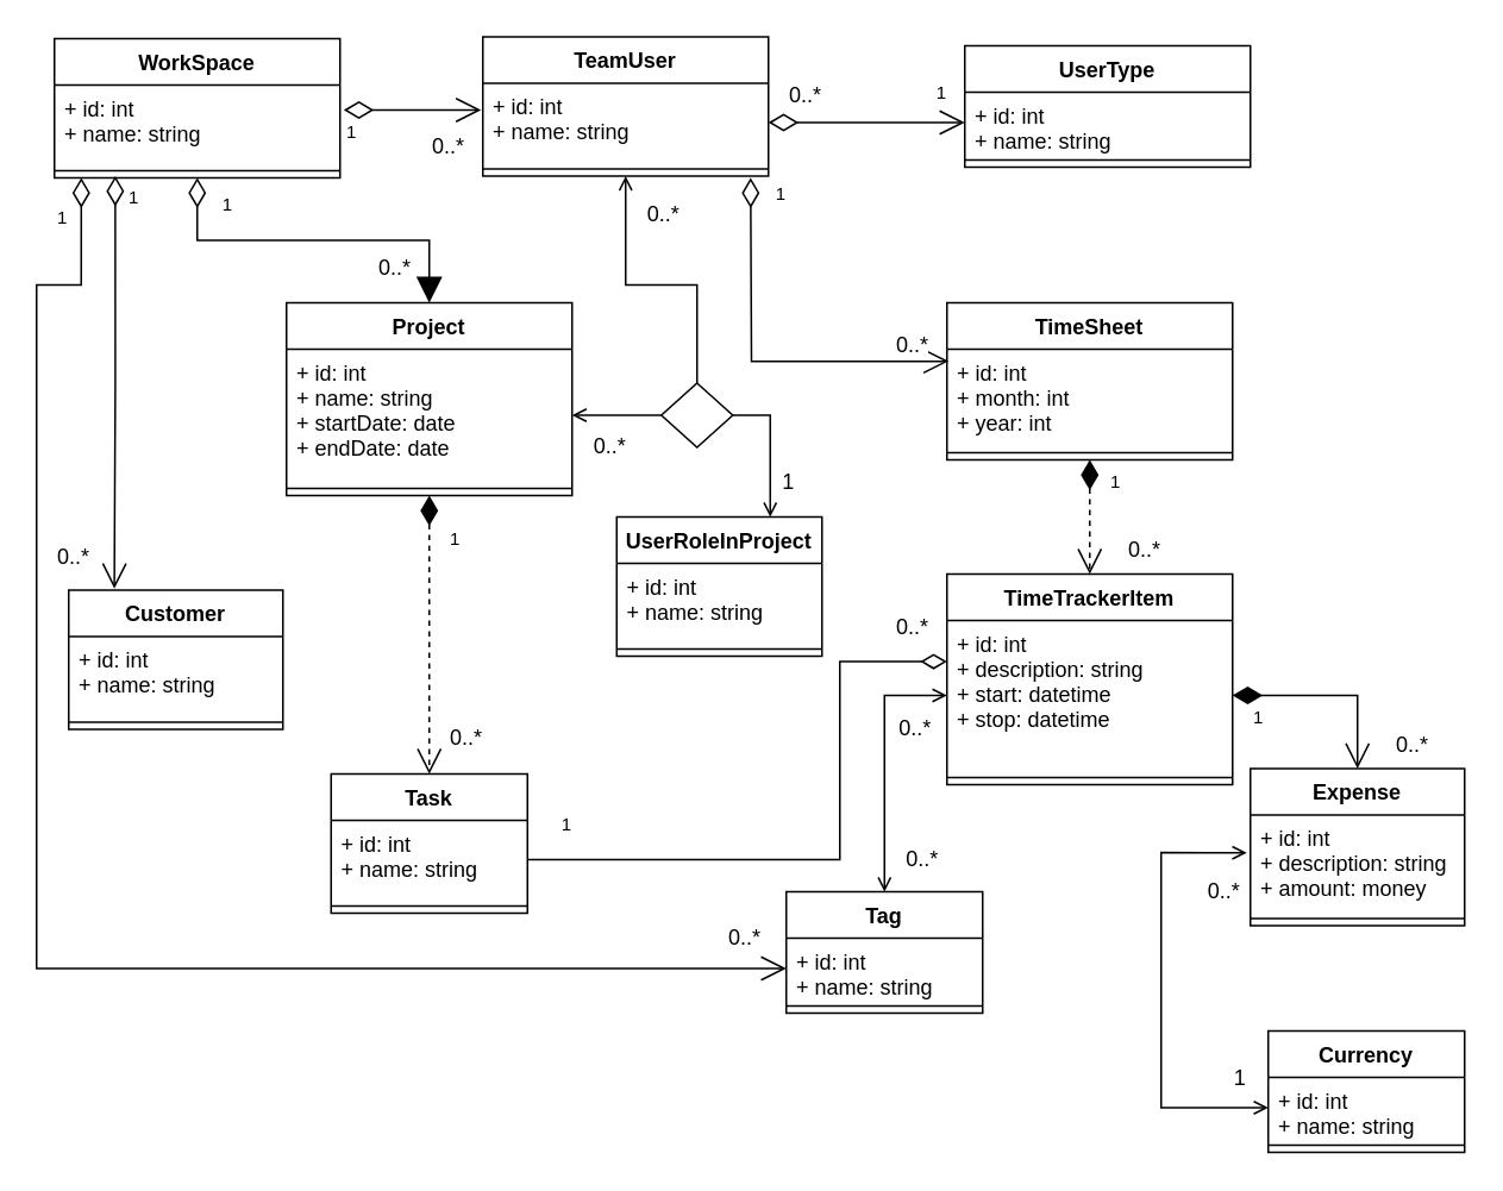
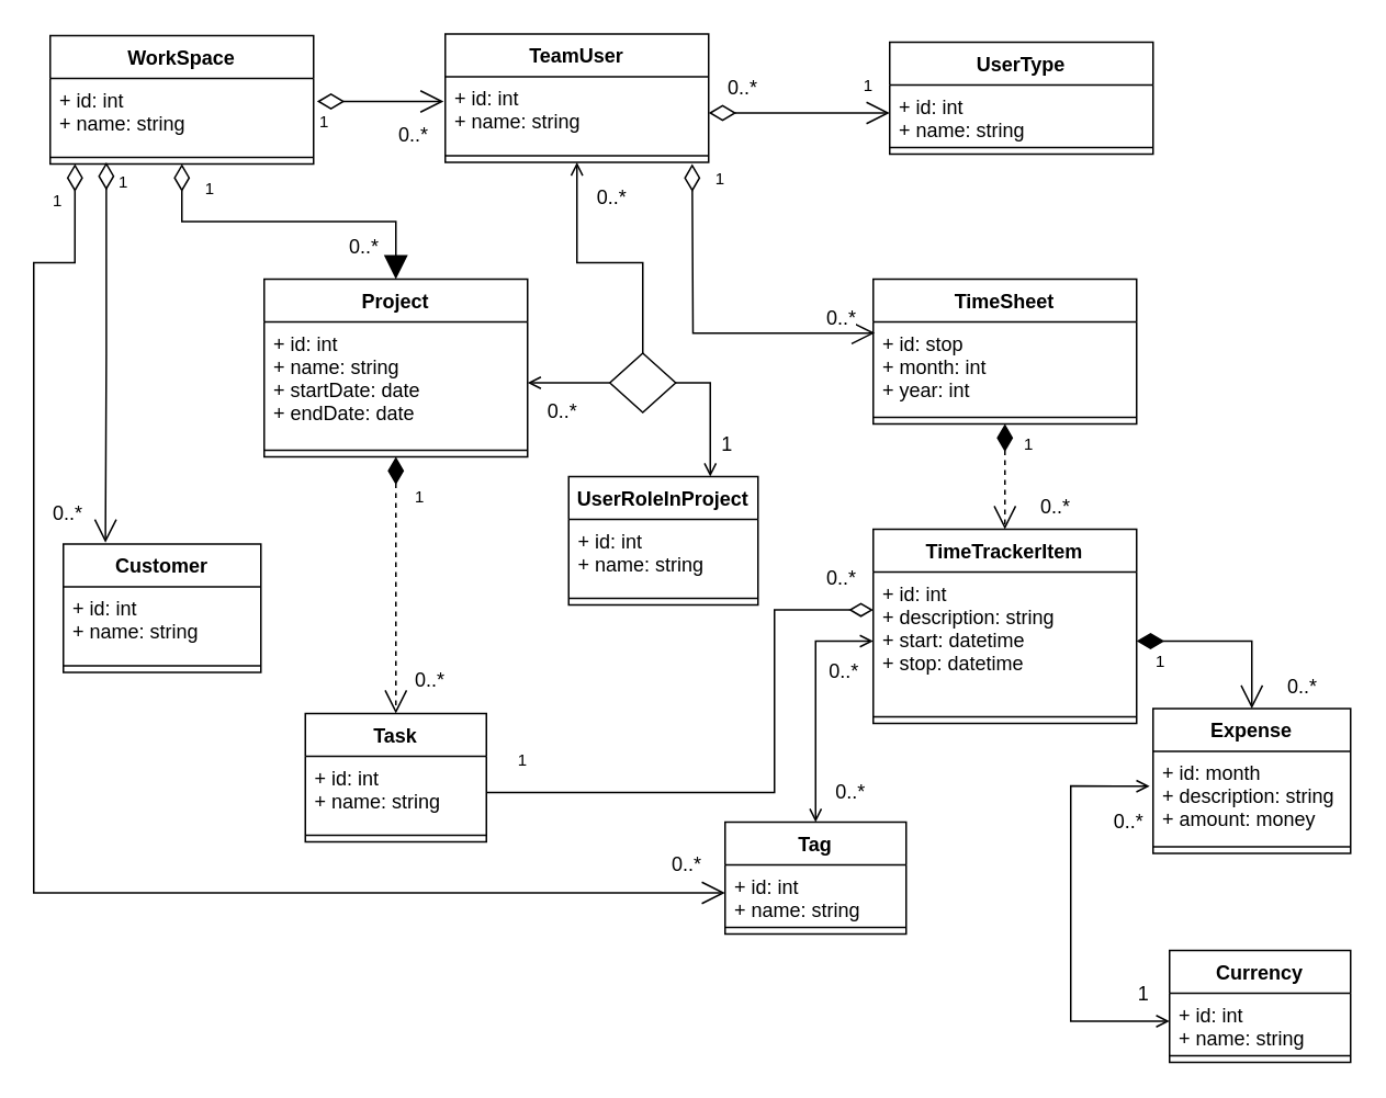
- <mxCell id="36" value="+ id: int&#10;+ month: int&#10;+ year: int&#10;" style="text;strokeColor=none;fillColor=none;align=left;verticalAlign=top;spacingLeft=4;spacingRight=4;overflow=hidden;rotatable=0;points=[[0,0.5],[1,0.5]];portConstraint=eastwest;" parent="35" vertex="1"><mxGeometry y="26" width="160" height="54" as="geometry" /></mxCell>
+ <mxCell id="36" value="+ id: stop&#10;+ month: int&#10;+ year: int&#10;" style="text;strokeColor=none;fillColor=none;align=left;verticalAlign=top;spacingLeft=4;spacingRight=4;overflow=hidden;rotatable=0;points=[[0,0.5],[1,0.5]];portConstraint=eastwest;" parent="35" vertex="1"><mxGeometry y="26" width="160" height="54" as="geometry" /></mxCell>
- <mxCell id="54" value="+ id: int&#10;+ description: string&#10;+ amount: money&#10;" style="text;strokeColor=none;fillColor=none;align=left;verticalAlign=top;spacingLeft=4;spacingRight=4;overflow=hidden;rotatable=0;points=[[0,0.5],[1,0.5]];portConstraint=eastwest;" parent="53" vertex="1"><mxGeometry y="26" width="120" height="54" as="geometry" /></mxCell>
+ <mxCell id="54" value="+ id: month&#10;+ description: string&#10;+ amount: money&#10;" style="text;strokeColor=none;fillColor=none;align=left;verticalAlign=top;spacingLeft=4;spacingRight=4;overflow=hidden;rotatable=0;points=[[0,0.5],[1,0.5]];portConstraint=eastwest;" parent="53" vertex="1"><mxGeometry y="26" width="120" height="54" as="geometry" /></mxCell>
